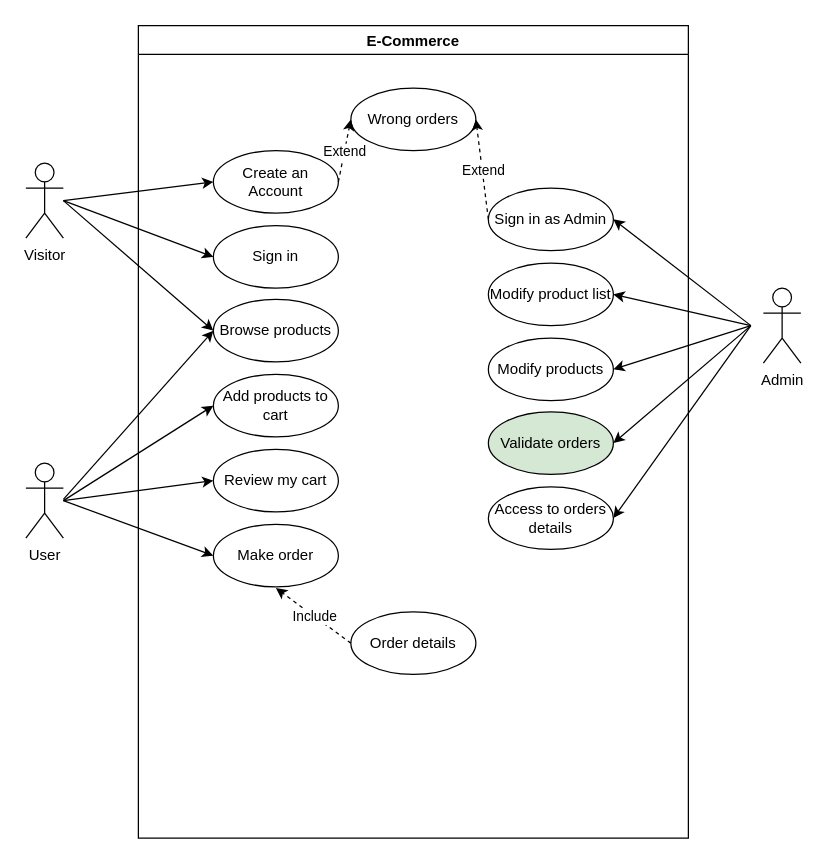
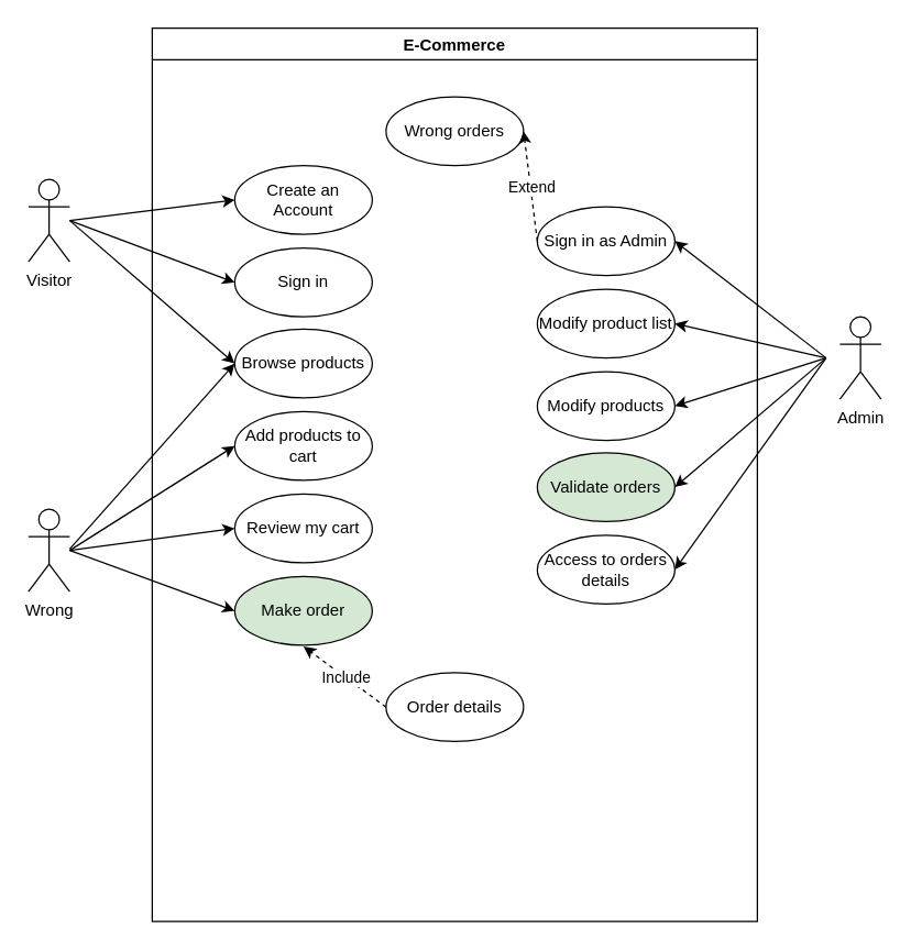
- <mxCell id="33" value="" style="endArrow=classic;html=1;dashed=1;exitX=1;exitY=0.5;exitDx=0;exitDy=0;entryX=0;entryY=0.5;entryDx=0;entryDy=0;" edge="1" parent="1" source="3" target="32"><mxGeometry relative="1" as="geometry"><mxPoint x="380" y="250" as="sourcePoint" /><mxPoint x="480" y="250" as="targetPoint" /></mxGeometry></mxCell>
- <mxCell id="34" value="Extend" style="edgeLabel;resizable=0;html=1;align=center;verticalAlign=middle;" connectable="0" vertex="1" parent="33"><mxGeometry relative="1" as="geometry" /></mxCell>
- <mxCell id="5" value="User" style="shape=umlActor;verticalLabelPosition=bottom;verticalAlign=top;html=1;outlineConnect=0;" vertex="1" parent="1"><mxGeometry x="20" y="370" width="30" height="60" as="geometry" /></mxCell>
+ <mxCell id="5" value="Wrong" style="shape=umlActor;verticalLabelPosition=bottom;verticalAlign=top;html=1;outlineConnect=0;" vertex="1" parent="1"><mxGeometry x="20" y="370" width="30" height="60" as="geometry" /></mxCell>
- <mxCell id="11" value="Make order" style="ellipse;whiteSpace=wrap;html=1;" vertex="1" parent="1"><mxGeometry x="170" y="419" width="100" height="50" as="geometry" /></mxCell>
+ <mxCell id="11" value="Make order" style="ellipse;whiteSpace=wrap;html=1;fillColor=#d5e8d4;" vertex="1" parent="1"><mxGeometry x="170" y="419" width="100" height="50" as="geometry" /></mxCell>
